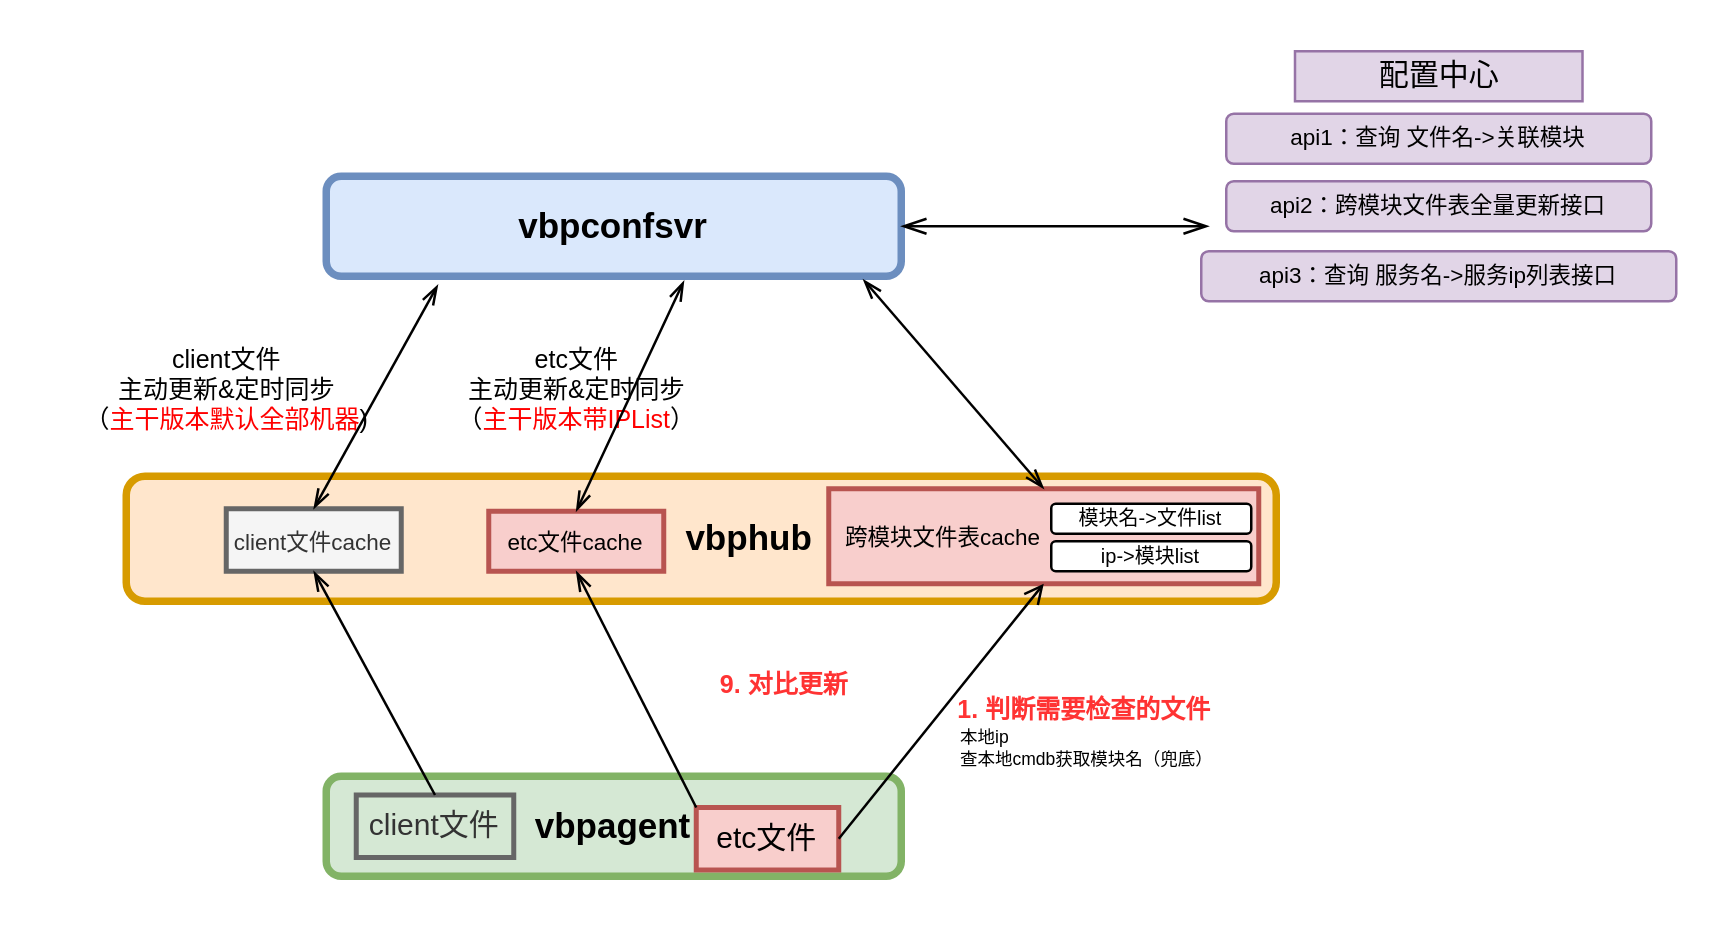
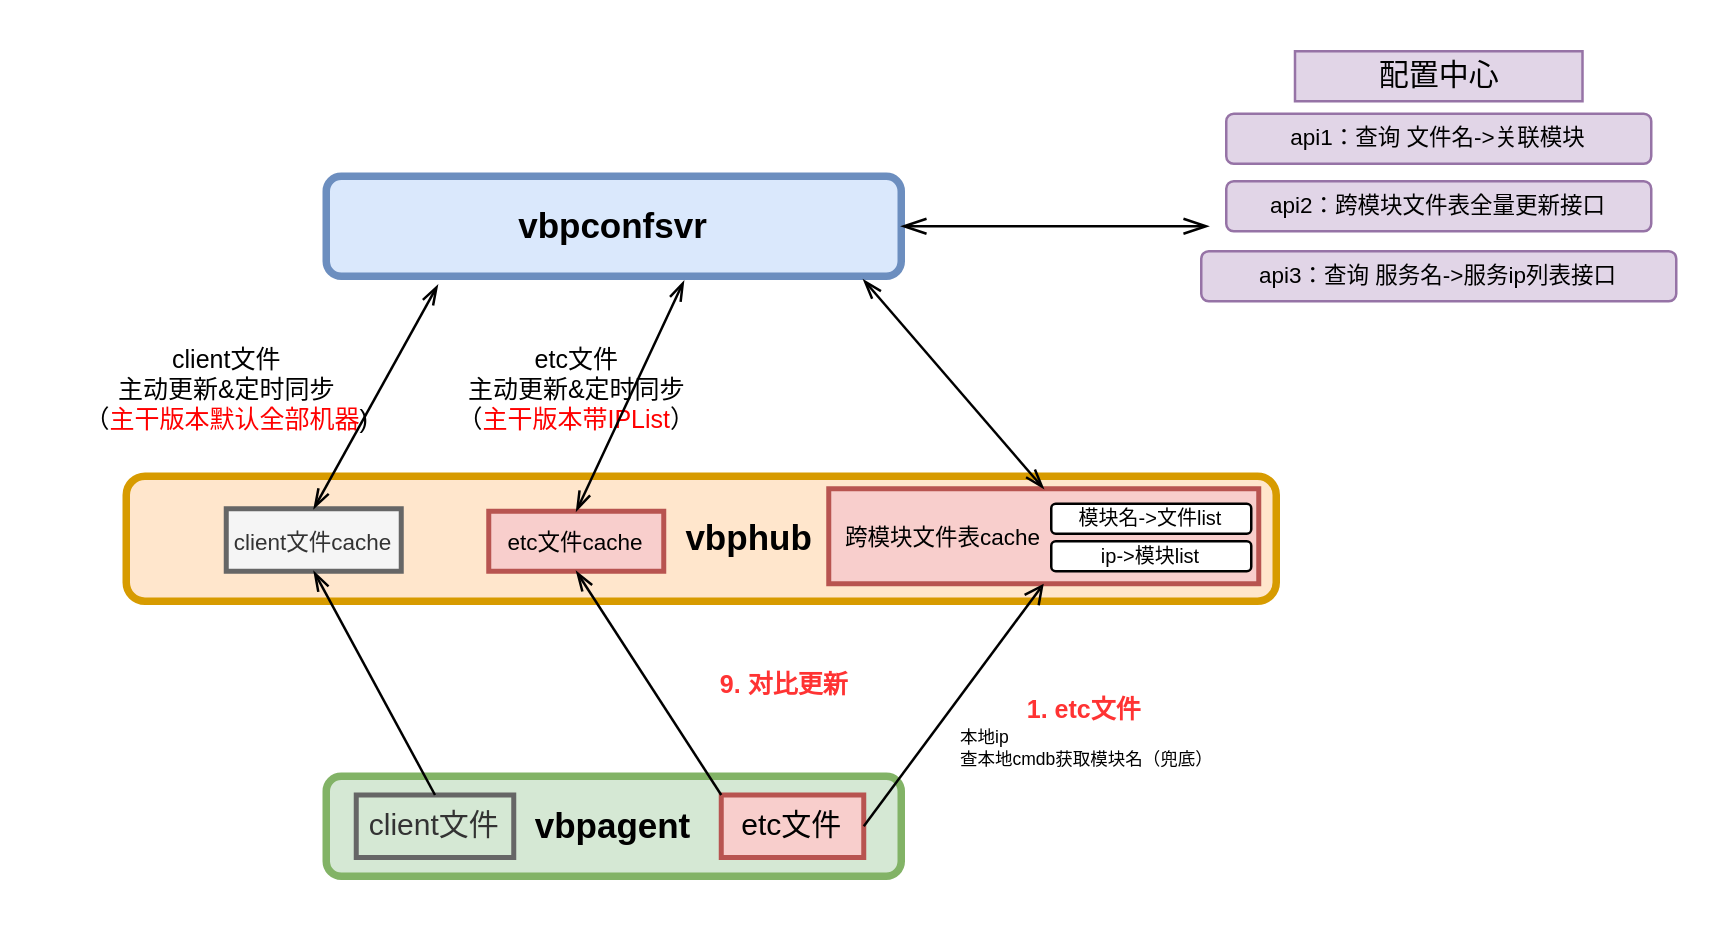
- <mxCell id="18" value="&lt;font style=&quot;font-size: 10px;&quot;&gt;1. 判断需要检查的文件&lt;br&gt;&lt;/font&gt;" style="text;html=1;align=center;verticalAlign=middle;resizable=0;points=[];autosize=1;strokeColor=none;fillColor=none;fontColor=#FF3333;fontStyle=1" parent="1" vertex="1"><mxGeometry x="373" y="267.5" width="120" height="30" as="geometry" /></mxCell>
+ <mxCell id="18" value="&lt;font style=&quot;font-size: 10px;&quot;&gt;1. etc文件&lt;br&gt;&lt;/font&gt;" style="text;html=1;align=center;verticalAlign=middle;resizable=0;points=[];autosize=1;strokeColor=none;fillColor=none;fontColor=#FF3333;fontStyle=1" parent="1" vertex="1"><mxGeometry x="373" y="267.5" width="120" height="30" as="geometry" /></mxCell>
- <mxCell id="12" value="etc文件" style="rounded=0;whiteSpace=wrap;html=1;fillColor=#f8cecc;strokeColor=#b85450;strokeWidth=2;" parent="1" vertex="1"><mxGeometry x="278" y="322.5" width="57" height="25" as="geometry" /></mxCell>
+ <mxCell id="12" value="etc文件" style="rounded=0;whiteSpace=wrap;html=1;fillColor=#f8cecc;strokeColor=#b85450;strokeWidth=2;" parent="1" vertex="1"><mxGeometry x="288" y="317.5" width="57" height="25" as="geometry" /></mxCell>
